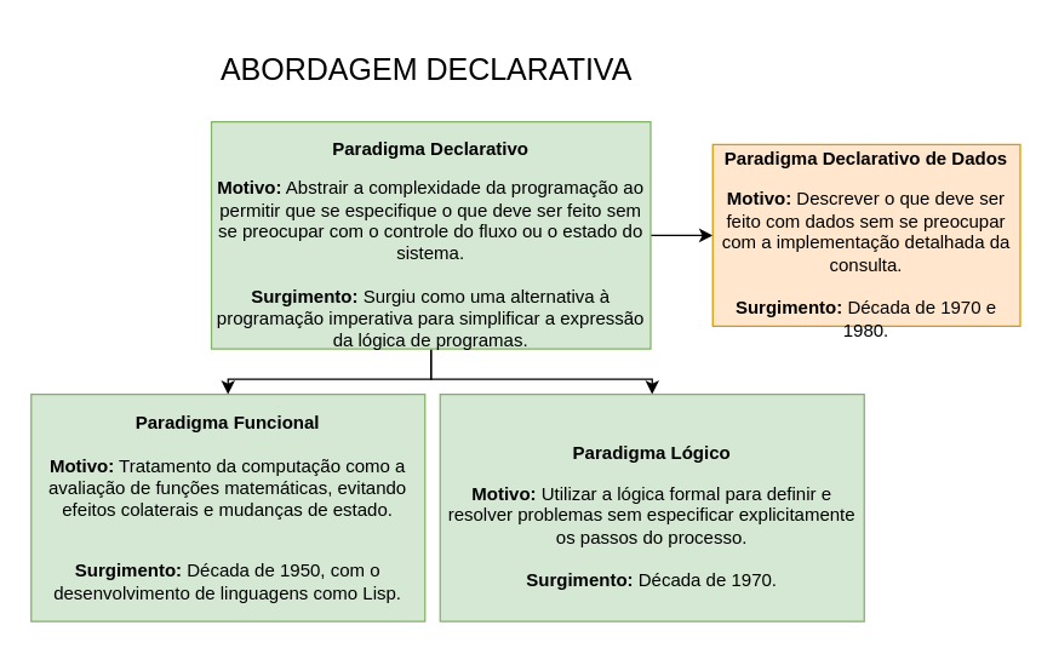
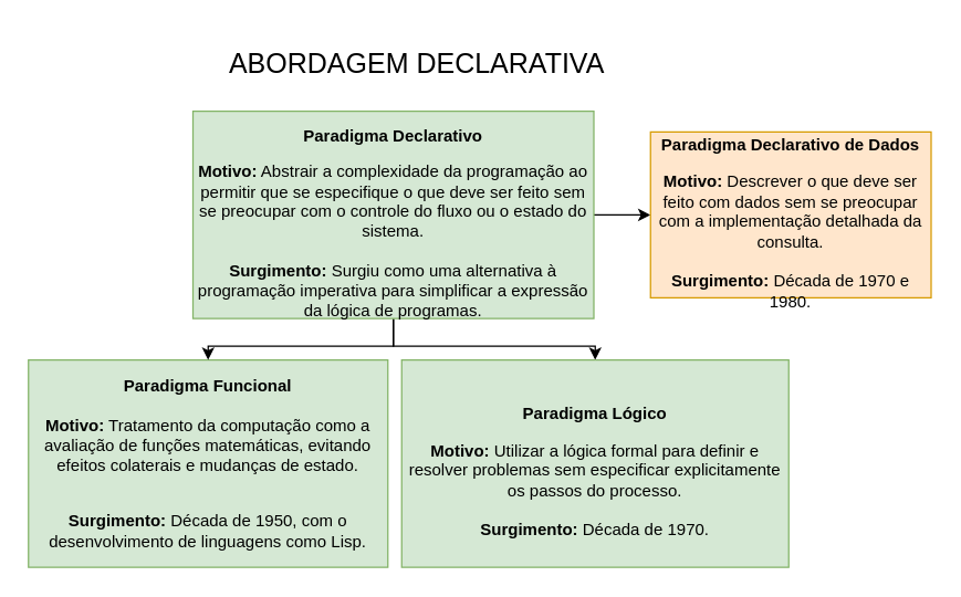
- <mxCell id="2" value="&lt;font style=&quot;font-size: 20px;&quot;&gt;ABORDAGEM DECLARATIVA&amp;nbsp;&lt;/font&gt;" style="text;html=1;align=center;verticalAlign=middle;whiteSpace=wrap;rounded=0;" vertex="1" parent="1"><mxGeometry x="139" width="290" height="50" as="geometry" y="20" /></mxCell>
+ <mxCell id="2" value="&lt;font style=&quot;font-size: 20px;&quot;&gt;ABORDAGEM DECLARATIVA&amp;nbsp;&lt;/font&gt;" style="text;html=1;align=center;verticalAlign=middle;whiteSpace=wrap;rounded=0;" vertex="1" parent="1"><mxGeometry x="159" y="20" width="290" height="50" as="geometry" /></mxCell>
